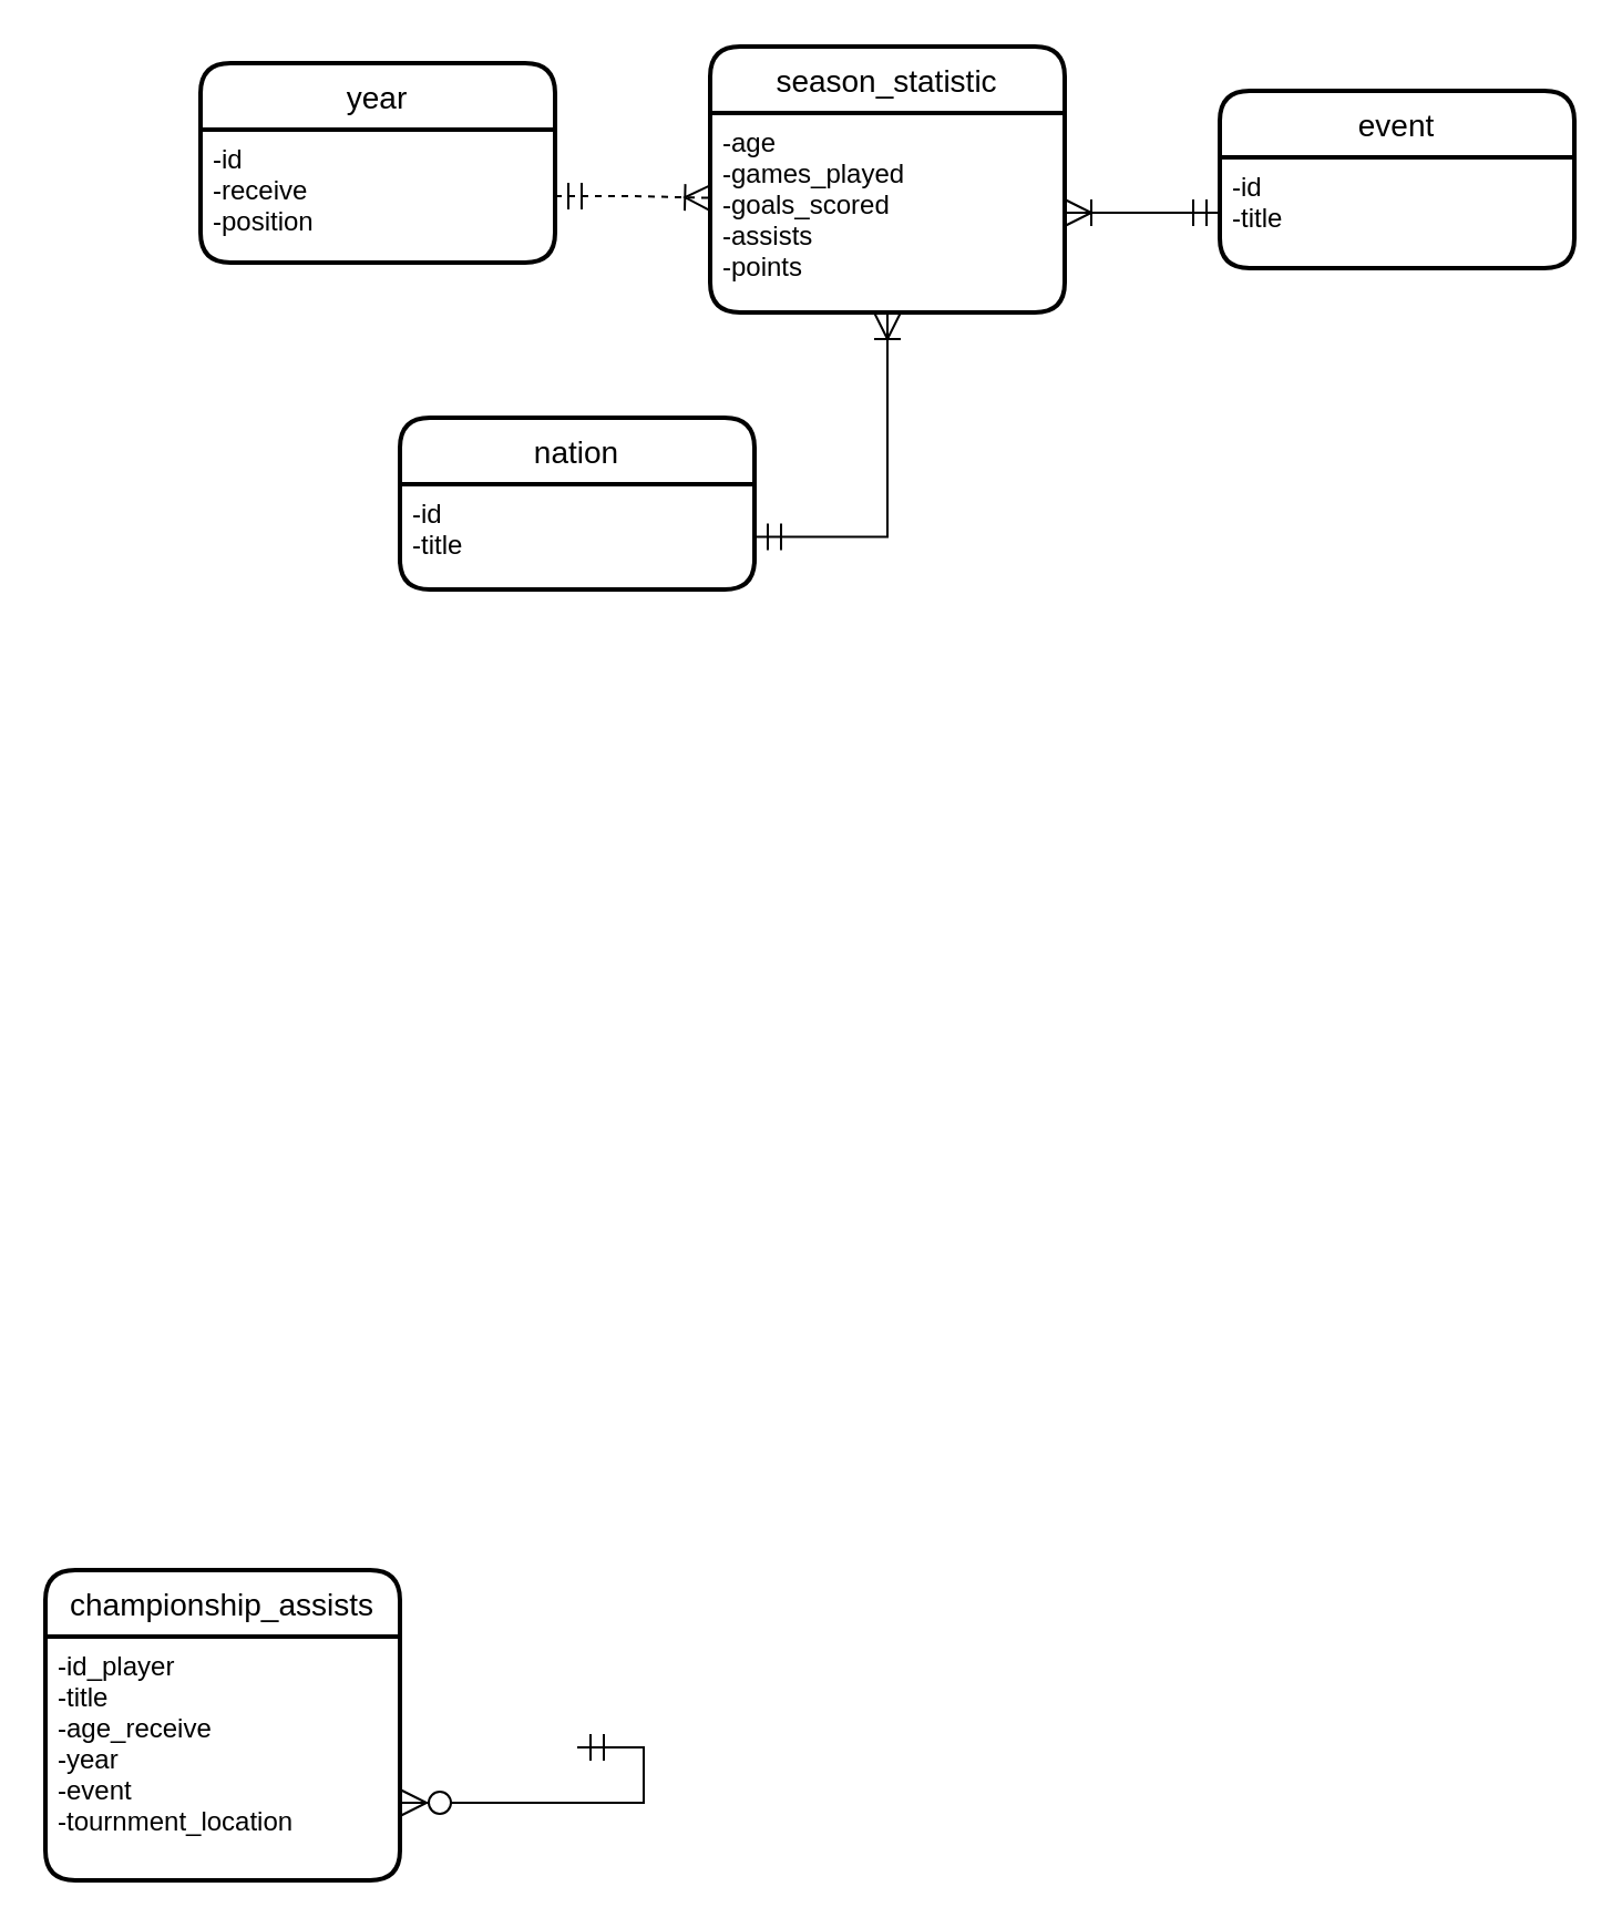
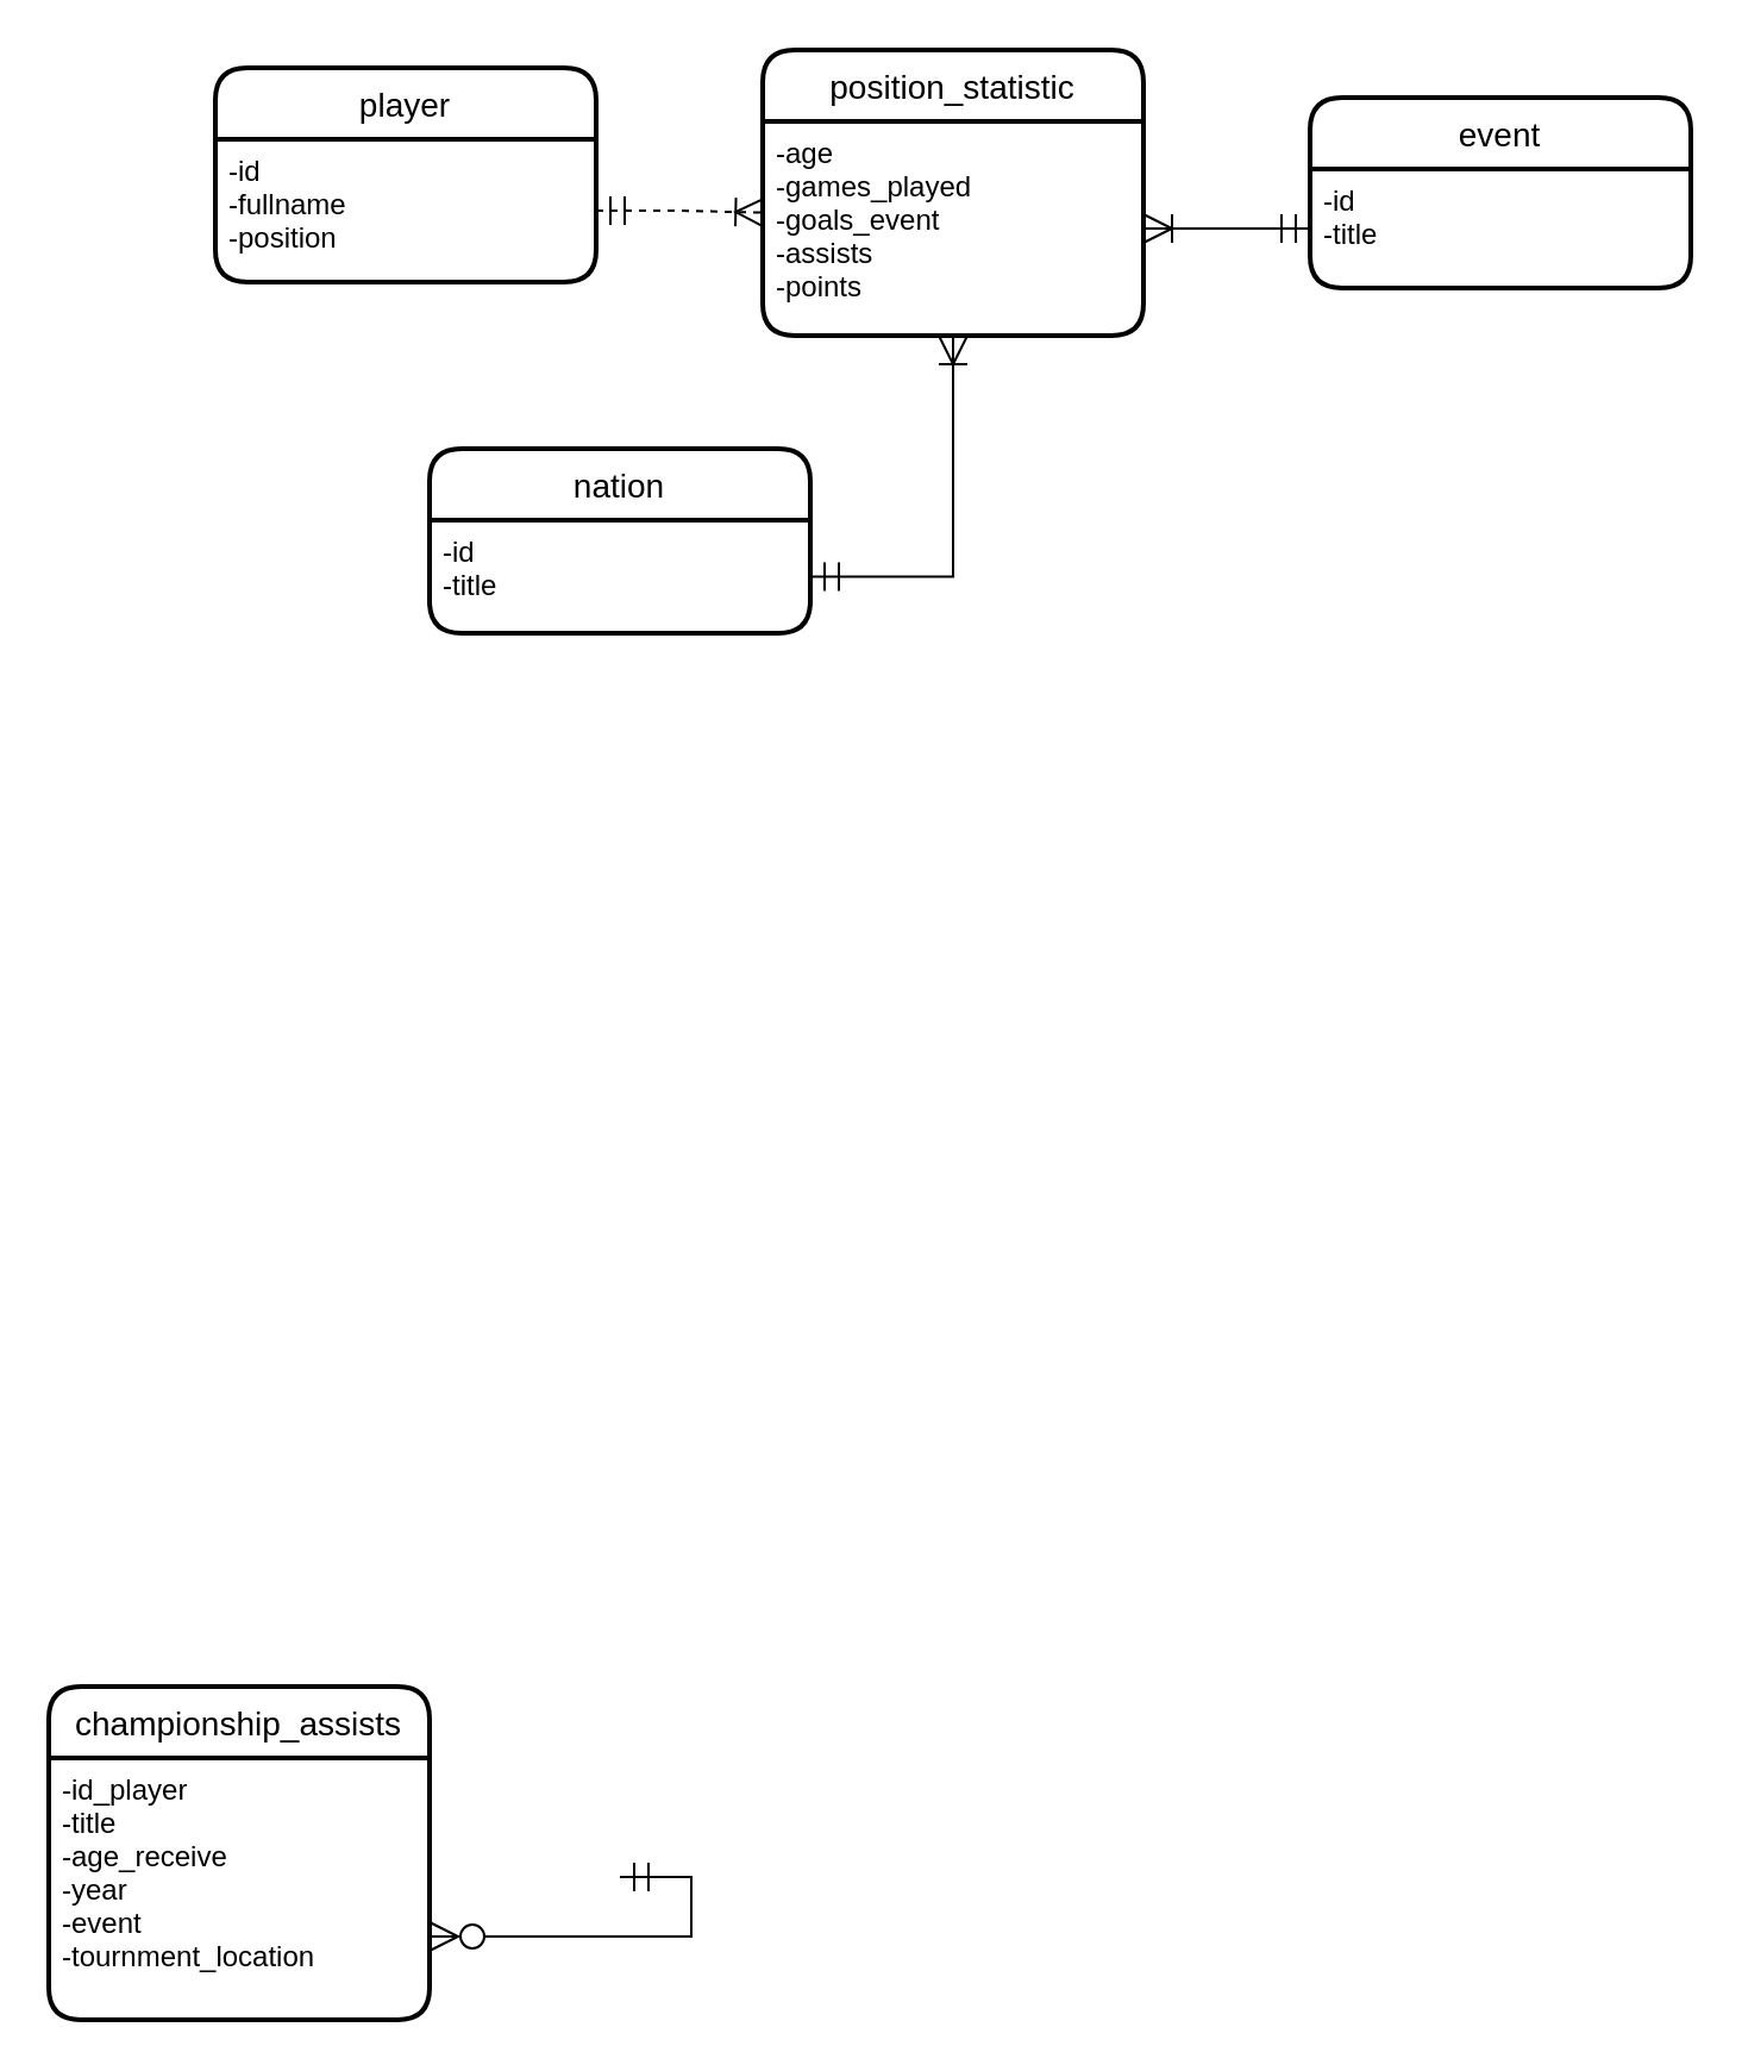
- <mxCell id="14" value="season_statistic" style="swimlane;childLayout=stackLayout;horizontal=1;startSize=30;horizontalStack=0;rounded=1;fontSize=14;fontStyle=0;strokeWidth=2;resizeParent=0;resizeLast=1;shadow=0;dashed=0;align=center;" parent="1" vertex="1"><mxGeometry x="320" y="20.5" width="160" height="120" as="geometry" /></mxCell>
+ <mxCell id="14" value="position_statistic" style="swimlane;childLayout=stackLayout;horizontal=1;startSize=30;horizontalStack=0;rounded=1;fontSize=14;fontStyle=0;strokeWidth=2;resizeParent=0;resizeLast=1;shadow=0;dashed=0;align=center;" parent="1" vertex="1"><mxGeometry x="320" y="20.5" width="160" height="120" as="geometry" /></mxCell>
- <mxCell id="5" value="year" style="swimlane;childLayout=stackLayout;horizontal=1;startSize=30;horizontalStack=0;rounded=1;fontSize=14;fontStyle=0;strokeWidth=2;resizeParent=0;resizeLast=1;shadow=0;dashed=0;align=center;" parent="1" vertex="1"><mxGeometry x="90" y="28" width="160" height="90" as="geometry" /></mxCell>
+ <mxCell id="5" value="player" style="swimlane;childLayout=stackLayout;horizontal=1;startSize=30;horizontalStack=0;rounded=1;fontSize=14;fontStyle=0;strokeWidth=2;resizeParent=0;resizeLast=1;shadow=0;dashed=0;align=center;" parent="1" vertex="1"><mxGeometry x="90" y="28" width="160" height="90" as="geometry" /></mxCell>
- <mxCell id="15" value="-age&#10;-games_played&#10;-goals_scored&#10;-assists&#10;-points" style="align=left;strokeColor=none;fillColor=none;spacingLeft=4;fontSize=12;verticalAlign=top;resizable=0;rotatable=0;part=1;" parent="14" vertex="1"><mxGeometry y="30" width="160" height="90" as="geometry" /></mxCell>
+ <mxCell id="15" value="-age&#10;-games_played&#10;-goals_event&#10;-assists&#10;-points" style="align=left;strokeColor=none;fillColor=none;spacingLeft=4;fontSize=12;verticalAlign=top;resizable=0;rotatable=0;part=1;" parent="14" vertex="1"><mxGeometry y="30" width="160" height="90" as="geometry" /></mxCell>
- <mxCell id="6" value="-id&#10;-receive&#10;-position&#10;" style="align=left;strokeColor=none;fillColor=none;spacingLeft=4;fontSize=12;verticalAlign=top;resizable=0;rotatable=0;part=1;" parent="5" vertex="1"><mxGeometry y="30" width="160" height="60" as="geometry" /></mxCell>
+ <mxCell id="6" value="-id&#10;-fullname&#10;-position&#10;" style="align=left;strokeColor=none;fillColor=none;spacingLeft=4;fontSize=12;verticalAlign=top;resizable=0;rotatable=0;part=1;" parent="5" vertex="1"><mxGeometry y="30" width="160" height="60" as="geometry" /></mxCell>
